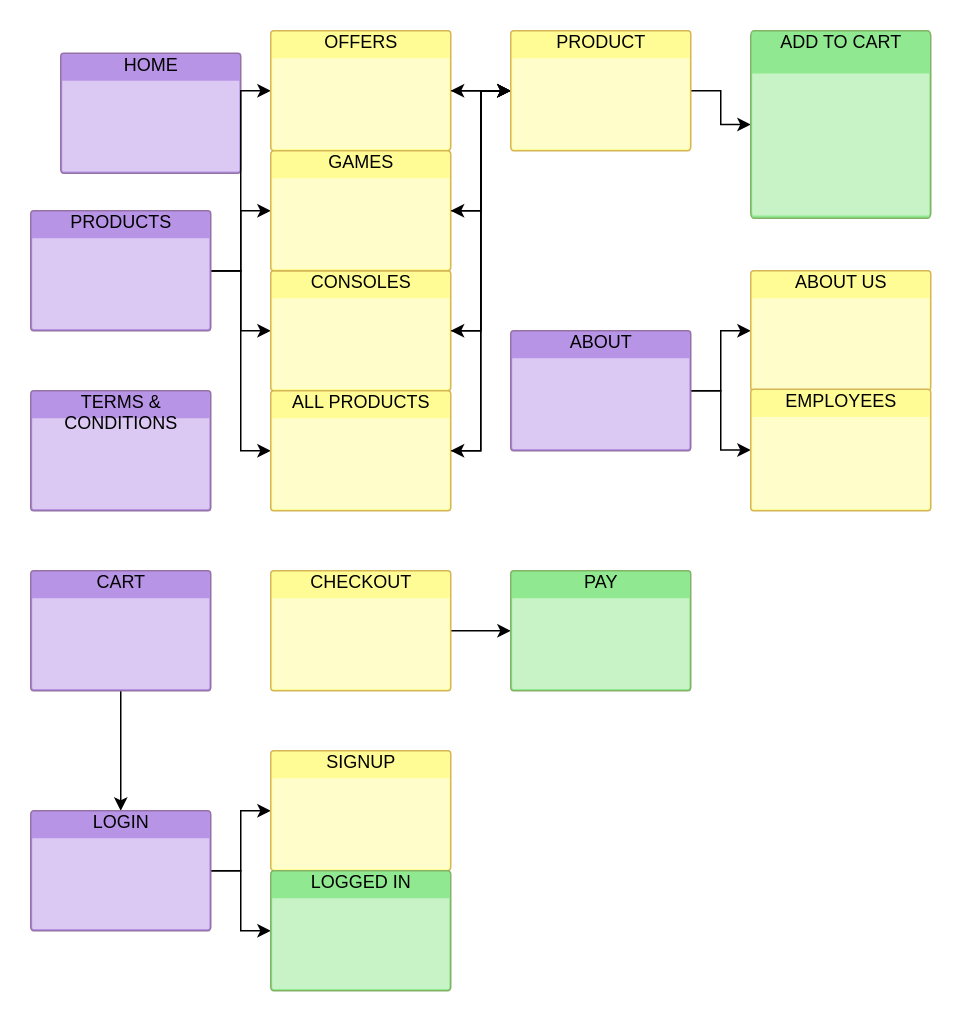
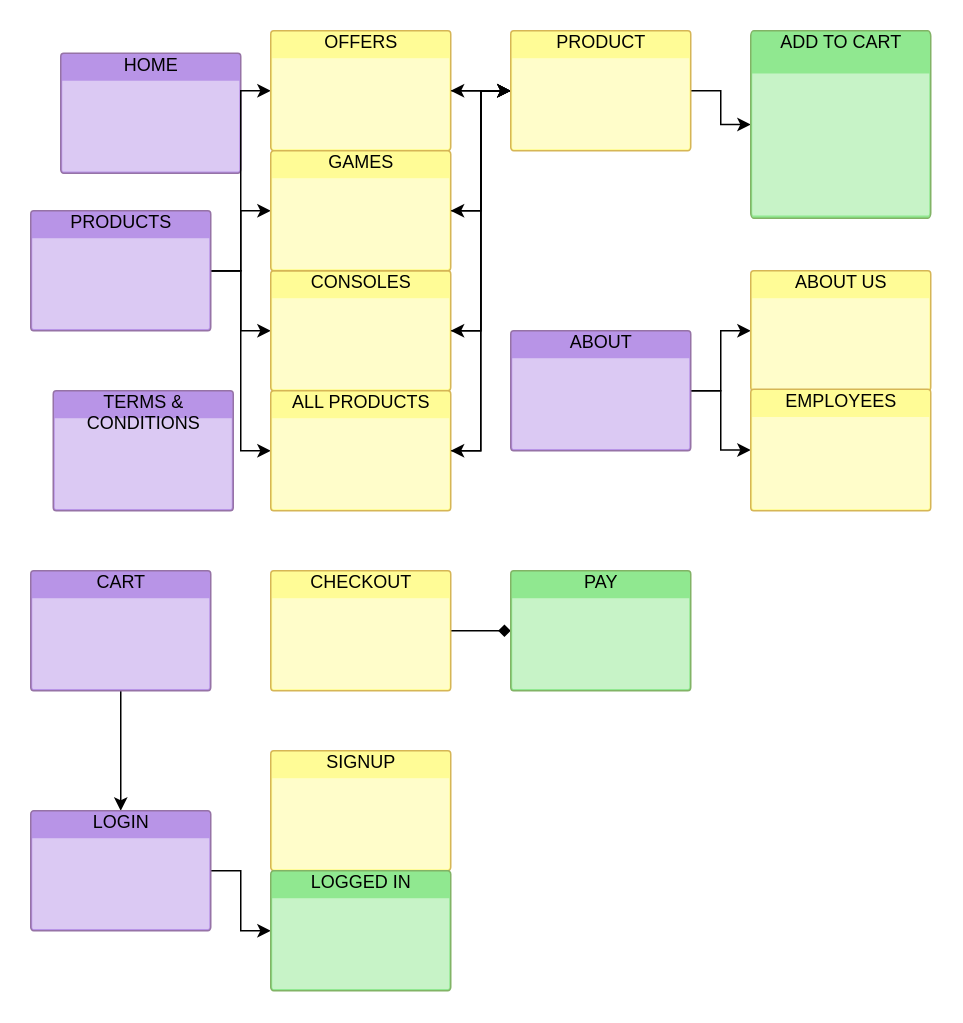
- <mxCell id="36" value="TERMS &amp;amp;&lt;br&gt;CONDITIONS" style="html=1;strokeColor=#9673a6;fillColor=#B894E7;labelPosition=center;verticalLabelPosition=middle;verticalAlign=top;align=center;fontSize=12;outlineConnect=0;spacingTop=-6;shape=mxgraph.sitemap.page;" vertex="1" parent="1"><mxGeometry x="20" y="260" width="120" height="80" as="geometry" /></mxCell>
+ <mxCell id="36" value="TERMS &amp;amp;&lt;br&gt;CONDITIONS" style="html=1;strokeColor=#9673a6;fillColor=#B894E7;labelPosition=center;verticalLabelPosition=middle;verticalAlign=top;align=center;fontSize=12;outlineConnect=0;spacingTop=-6;shape=mxgraph.sitemap.page;" vertex="1" parent="1"><mxGeometry x="35" y="260" width="120" height="80" as="geometry" /></mxCell>
- <mxCell id="31" style="edgeStyle=orthogonalEdgeStyle;rounded=0;orthogonalLoop=1;jettySize=auto;html=1;" edge="1" parent="1" source="32" target="33"><mxGeometry relative="1" as="geometry" /></mxCell>
+ <mxCell id="31" style="edgeStyle=orthogonalEdgeStyle;rounded=0;orthogonalLoop=1;jettySize=auto;html=1;endArrow=diamond;" edge="1" parent="1" source="32" target="33"><mxGeometry relative="1" as="geometry" /></mxCell>
- <mxCell id="5" style="edgeStyle=orthogonalEdgeStyle;rounded=0;orthogonalLoop=1;jettySize=auto;html=1;" edge="1" parent="1" source="7" target="34"><mxGeometry relative="1" as="geometry" /></mxCell>
